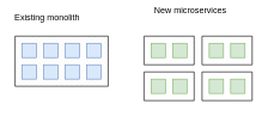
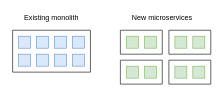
- <mxCell id="24" value="New microservices" style="text;html=1;strokeColor=none;fillColor=none;align=center;verticalAlign=middle;whiteSpace=wrap;rounded=0;" parent="1" vertex="1"><mxGeometry x="205" y="5" width="120" height="20" as="geometry" /></mxCell>
+ <mxCell id="24" value="New microservices" style="text;html=1;strokeColor=none;fillColor=none;align=center;verticalAlign=middle;whiteSpace=wrap;rounded=0;" parent="1" vertex="1"><mxGeometry x="210" y="20" width="120" height="20" as="geometry" /></mxCell>
- <mxCell id="23" value="Existing monolith" style="text;html=1;strokeColor=none;fillColor=none;align=center;verticalAlign=middle;whiteSpace=wrap;rounded=0;" parent="1" vertex="1"><mxGeometry x="5" y="15" width="120" height="20" as="geometry" /></mxCell>
+ <mxCell id="23" value="Existing monolith" style="text;html=1;strokeColor=none;fillColor=none;align=center;verticalAlign=middle;whiteSpace=wrap;rounded=0;" parent="1" vertex="1"><mxGeometry x="25" y="20" width="120" height="20" as="geometry" /></mxCell>
